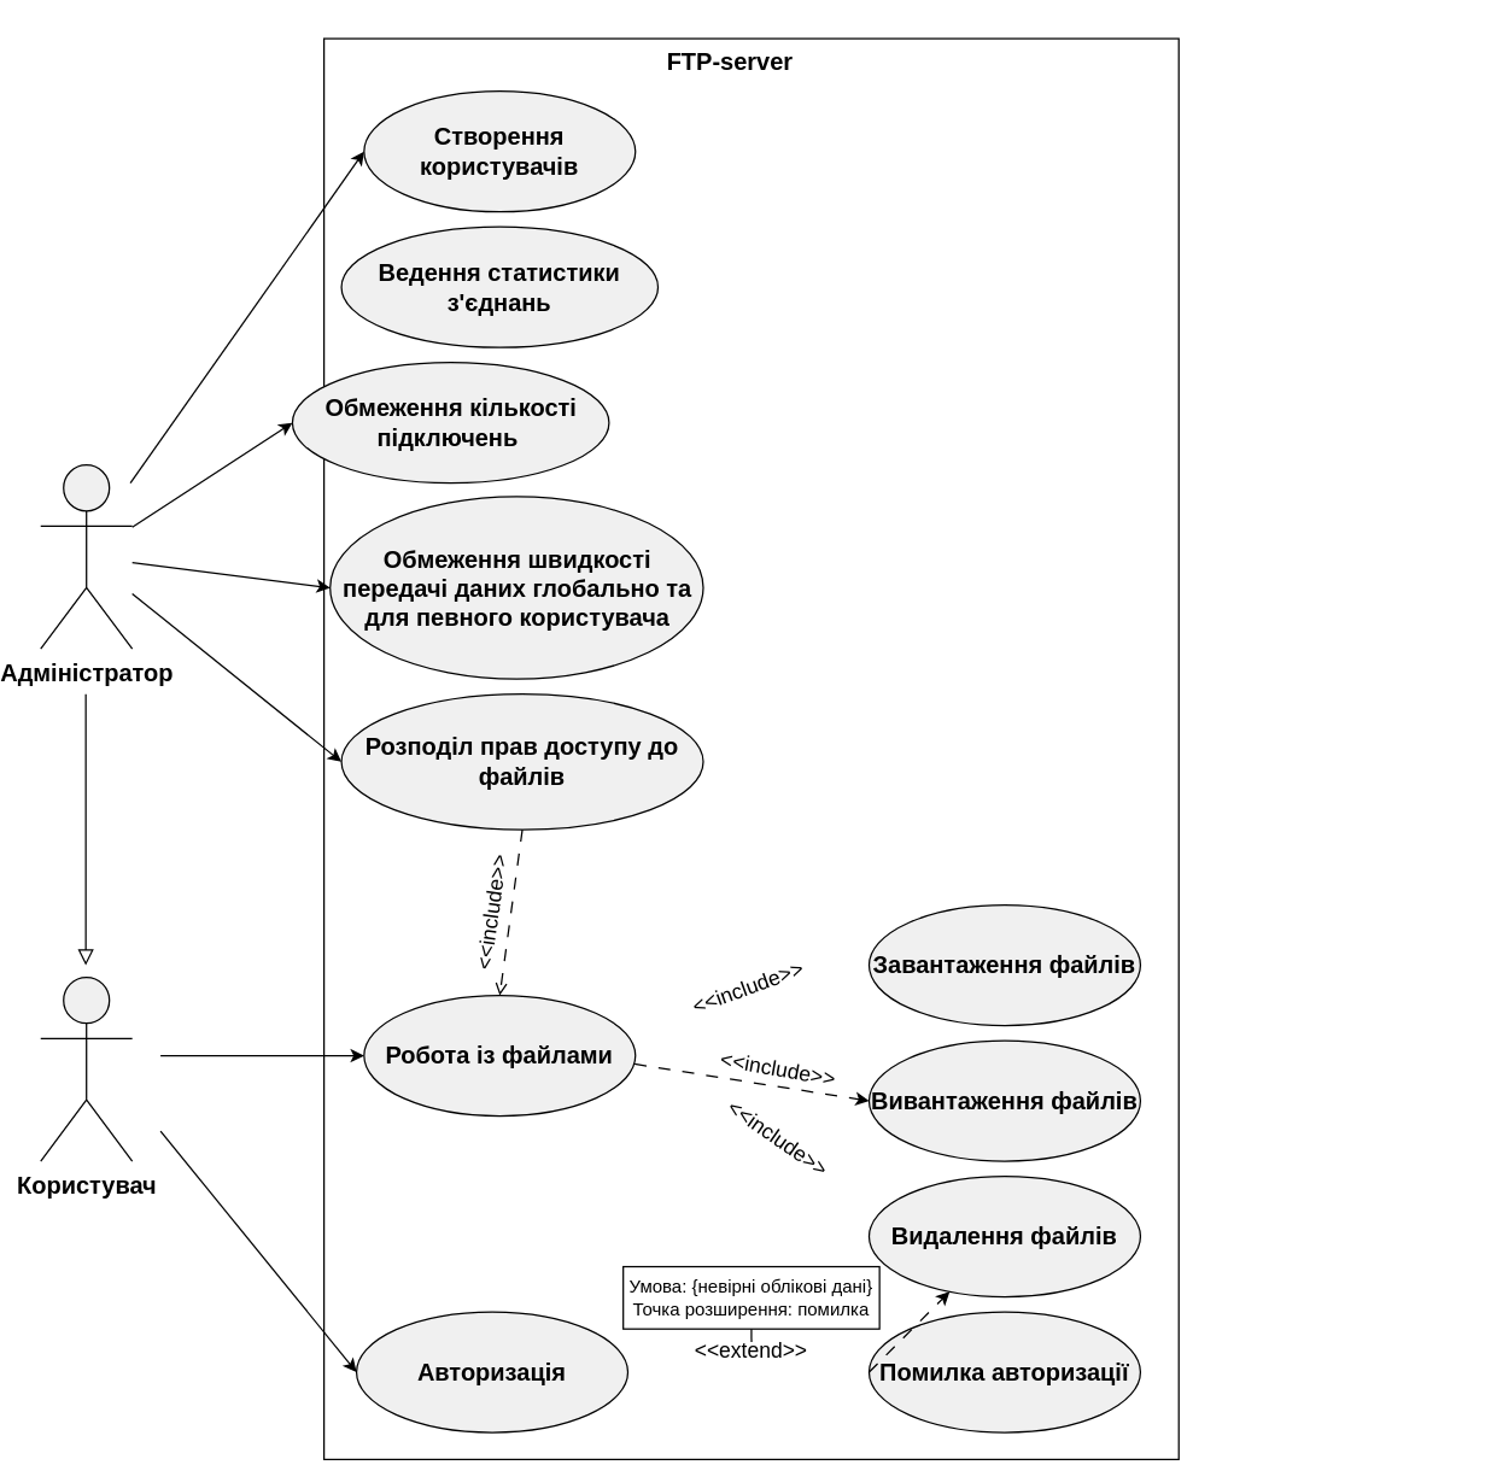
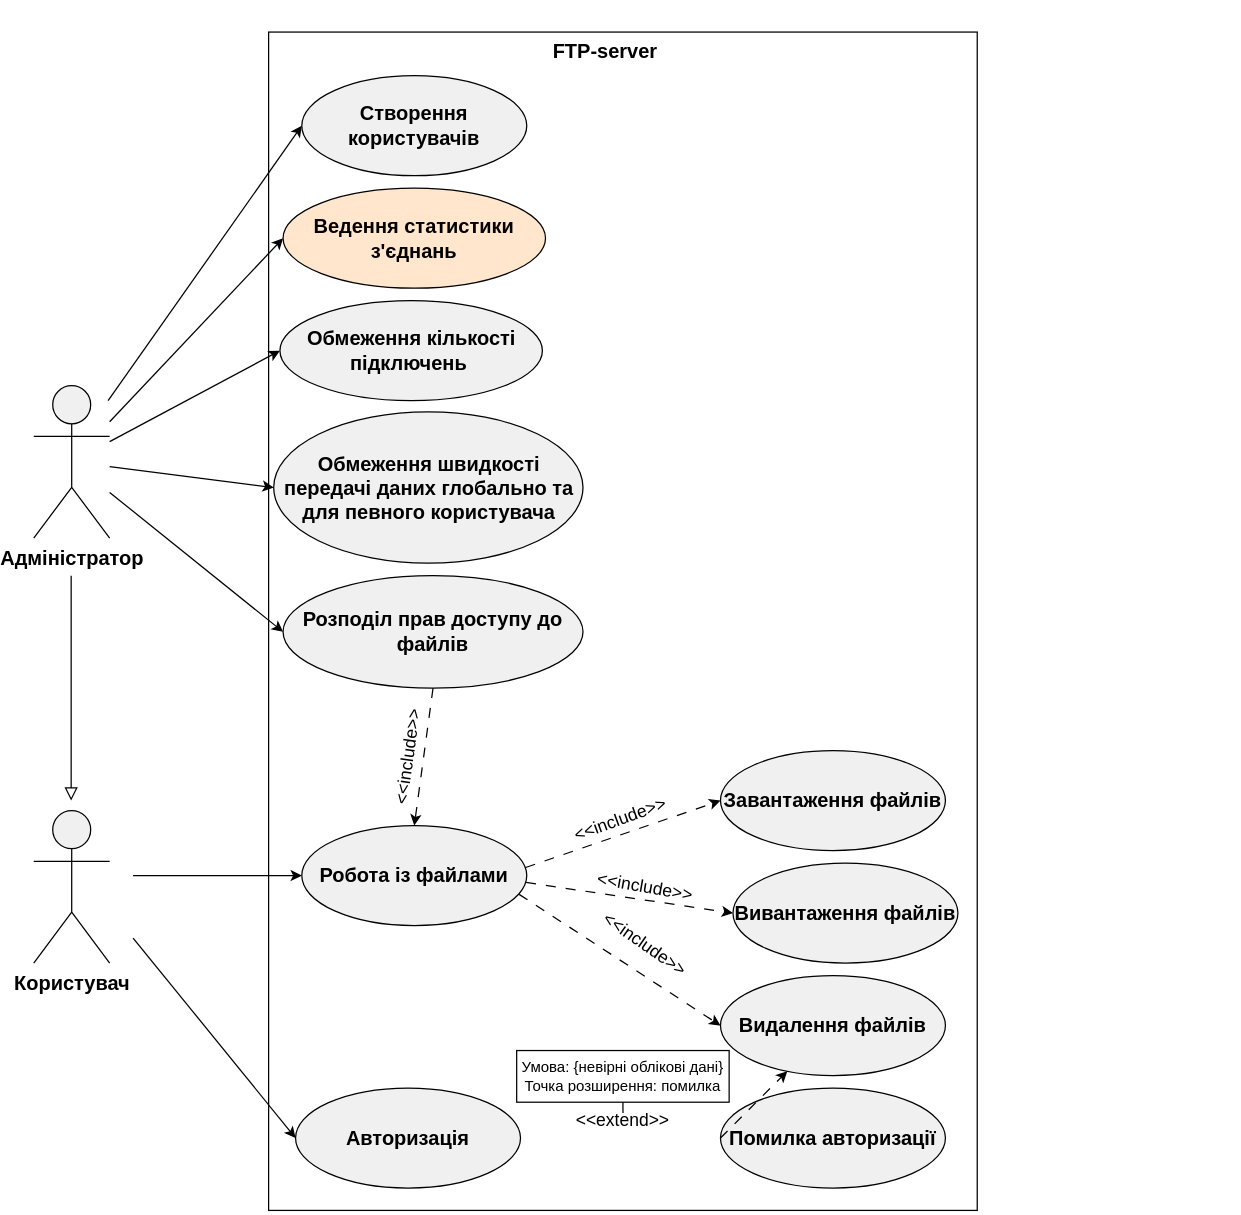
- <mxCell id="8" value="&lt;div style=&quot;&quot;&gt;&lt;span style=&quot;font-size: 16px;&quot;&gt;&lt;b&gt;Ведення статистики з'єднань&lt;/b&gt;&lt;/span&gt;&lt;/div&gt;" style="ellipse;whiteSpace=wrap;html=1;align=center;fillColor=#f0f0f0;" parent="1" vertex="1"><mxGeometry x="220" y="150" width="210" height="80" as="geometry" /></mxCell>
+ <mxCell id="8" value="&lt;div style=&quot;&quot;&gt;&lt;span style=&quot;font-size: 16px;&quot;&gt;&lt;b&gt;Ведення статистики з'єднань&lt;/b&gt;&lt;/span&gt;&lt;/div&gt;" style="ellipse;whiteSpace=wrap;html=1;align=center;fillColor=#ffe6cc;" parent="1" vertex="1"><mxGeometry x="220" y="150" width="210" height="80" as="geometry" /></mxCell>
+ <mxCell id="20" value="" style="endArrow=classic;html=1;rounded=0;entryX=0;entryY=0.5;entryDx=0;entryDy=0;targetPerimeterSpacing=0;sourcePerimeterSpacing=0;" parent="1" source="4" target="8" edge="1"><mxGeometry width="50" height="50" relative="1" as="geometry"><mxPoint x="90" y="281" as="sourcePoint" /><mxPoint x="120" y="440" as="targetPoint" /></mxGeometry></mxCell>
- <mxCell id="9" value="&lt;font style=&quot;font-size: 16px;&quot;&gt;&lt;b&gt;Обмеження кількості підключень&amp;nbsp;&lt;/b&gt;&lt;/font&gt;" style="ellipse;whiteSpace=wrap;html=1;fillColor=#f0f0f0;" parent="1" vertex="1"><mxGeometry x="187.5" y="240" width="210" height="80" as="geometry" /></mxCell>
+ <mxCell id="9" value="&lt;font style=&quot;font-size: 16px;&quot;&gt;&lt;b&gt;Обмеження кількості підключень&amp;nbsp;&lt;/b&gt;&lt;/font&gt;" style="ellipse;whiteSpace=wrap;html=1;fillColor=#f0f0f0;" parent="1" vertex="1"><mxGeometry x="217.5" y="240" width="210" height="80" as="geometry" /></mxCell>
- <mxCell id="37" value="" style="endArrow=open;html=1;rounded=0;entryX=0.5;entryY=0;entryDx=0;entryDy=0;dashed=1;dashPattern=8 8;exitX=0.5;exitY=1;exitDx=0;exitDy=0;" edge="1" parent="1" source="27" target="14"><mxGeometry width="50" height="50" relative="1" as="geometry"><mxPoint x="306" y="660" as="sourcePoint" /><mxPoint x="460" y="532" as="targetPoint" /></mxGeometry></mxCell>
+ <mxCell id="37" value="" style="endArrow=classic;html=1;rounded=0;entryX=0.5;entryY=0;entryDx=0;entryDy=0;dashed=1;dashPattern=8 8;exitX=0.5;exitY=1;exitDx=0;exitDy=0;" edge="1" parent="1" source="27" target="14"><mxGeometry width="50" height="50" relative="1" as="geometry"><mxPoint x="306" y="660" as="sourcePoint" /><mxPoint x="460" y="532" as="targetPoint" /></mxGeometry></mxCell>
+ <mxCell id="31" value="" style="endArrow=classic;html=1;rounded=0;entryX=0;entryY=0.5;entryDx=0;entryDy=0;exitX=0.995;exitY=0.419;exitDx=0;exitDy=0;exitPerimeter=0;dashed=1;dashPattern=8 8;" parent="1" source="14" target="11" edge="1"><mxGeometry width="50" height="50" relative="1" as="geometry"><mxPoint x="416" y="693" as="sourcePoint" /><mxPoint x="580" y="565" as="targetPoint" /></mxGeometry></mxCell>
- <mxCell id="12" value="&lt;font style=&quot;font-size: 16px;&quot;&gt;&lt;b&gt;Вивантаження файлів&lt;/b&gt;&lt;/font&gt;" style="ellipse;whiteSpace=wrap;html=1;fillColor=#f0f0f0;" parent="1" vertex="1"><mxGeometry x="570" y="690" width="180" height="80" as="geometry" /></mxCell>
+ <mxCell id="12" value="&lt;font style=&quot;font-size: 16px;&quot;&gt;&lt;b&gt;Вивантаження файлів&lt;/b&gt;&lt;/font&gt;" style="ellipse;whiteSpace=wrap;html=1;fillColor=#f0f0f0;" parent="1" vertex="1"><mxGeometry x="580" y="690" width="180" height="80" as="geometry" /></mxCell>
+ <mxCell id="33" value="" style="endArrow=classic;html=1;rounded=0;entryX=0;entryY=0.5;entryDx=0;entryDy=0;exitX=0.966;exitY=0.688;exitDx=0;exitDy=0;exitPerimeter=0;dashed=1;dashPattern=8 8;" parent="1" source="14" target="13" edge="1"><mxGeometry width="50" height="50" relative="1" as="geometry"><mxPoint x="424" y="716" as="sourcePoint" /><mxPoint x="580" y="740" as="targetPoint" /></mxGeometry></mxCell>
